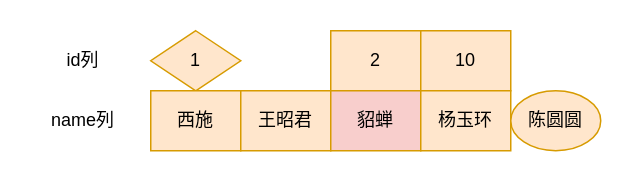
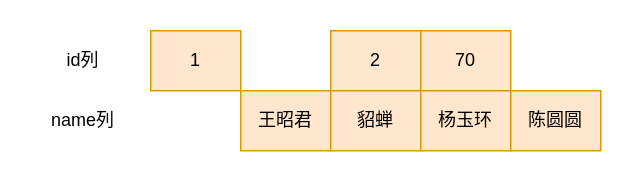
- <mxCell id="4" value="1" style="rhombus;whiteSpace=wrap;html=1;fillColor=#ffe6cc;strokeColor=#d79b00;" vertex="1" parent="1"><mxGeometry x="100" y="20" width="60" height="40" as="geometry" /></mxCell>
+ <mxCell id="4" value="1" style="rounded=0;whiteSpace=wrap;html=1;fillColor=#ffe6cc;strokeColor=#d79b00;" vertex="1" parent="1"><mxGeometry x="100" y="20" width="60" height="40" as="geometry" /></mxCell>
- <mxCell id="9" value="10" style="rounded=0;whiteSpace=wrap;html=1;fillColor=#ffe6cc;strokeColor=#d79b00;" vertex="1" parent="1"><mxGeometry x="280" y="20" width="60" height="40" as="geometry" /></mxCell>
+ <mxCell id="9" value="70" style="rounded=0;whiteSpace=wrap;html=1;fillColor=#ffe6cc;strokeColor=#d79b00;" vertex="1" parent="1"><mxGeometry x="280" y="20" width="60" height="40" as="geometry" /></mxCell>
- <mxCell id="5" value="&lt;span&gt;西施&lt;/span&gt;" style="rounded=0;whiteSpace=wrap;html=1;fillColor=#ffe6cc;strokeColor=#d79b00;" vertex="1" parent="1"><mxGeometry x="100" y="60" width="60" height="40" as="geometry" /></mxCell>
- <mxCell id="8" value="&lt;span&gt;貂蝉&lt;/span&gt;" style="rounded=0;whiteSpace=wrap;html=1;fillColor=#f8cecc;strokeColor=#d79b00;" vertex="1" parent="1"><mxGeometry x="220" y="60" width="60" height="40" as="geometry" /></mxCell>
+ <mxCell id="8" value="&lt;span&gt;貂蝉&lt;/span&gt;" style="rounded=0;whiteSpace=wrap;html=1;fillColor=#ffe6cc;strokeColor=#d79b00;" vertex="1" parent="1"><mxGeometry x="220" y="60" width="60" height="40" as="geometry" /></mxCell>
- <mxCell id="11" value="&lt;span&gt;陈圆圆&lt;/span&gt;" style="ellipse;whiteSpace=wrap;html=1;fillColor=#ffe6cc;strokeColor=#d79b00;" vertex="1" parent="1"><mxGeometry x="340" y="60" width="60" height="40" as="geometry" /></mxCell>
+ <mxCell id="11" value="&lt;span&gt;陈圆圆&lt;/span&gt;" style="rounded=0;whiteSpace=wrap;html=1;fillColor=#ffe6cc;strokeColor=#d79b00;" vertex="1" parent="1"><mxGeometry x="340" y="60" width="60" height="40" as="geometry" /></mxCell>
